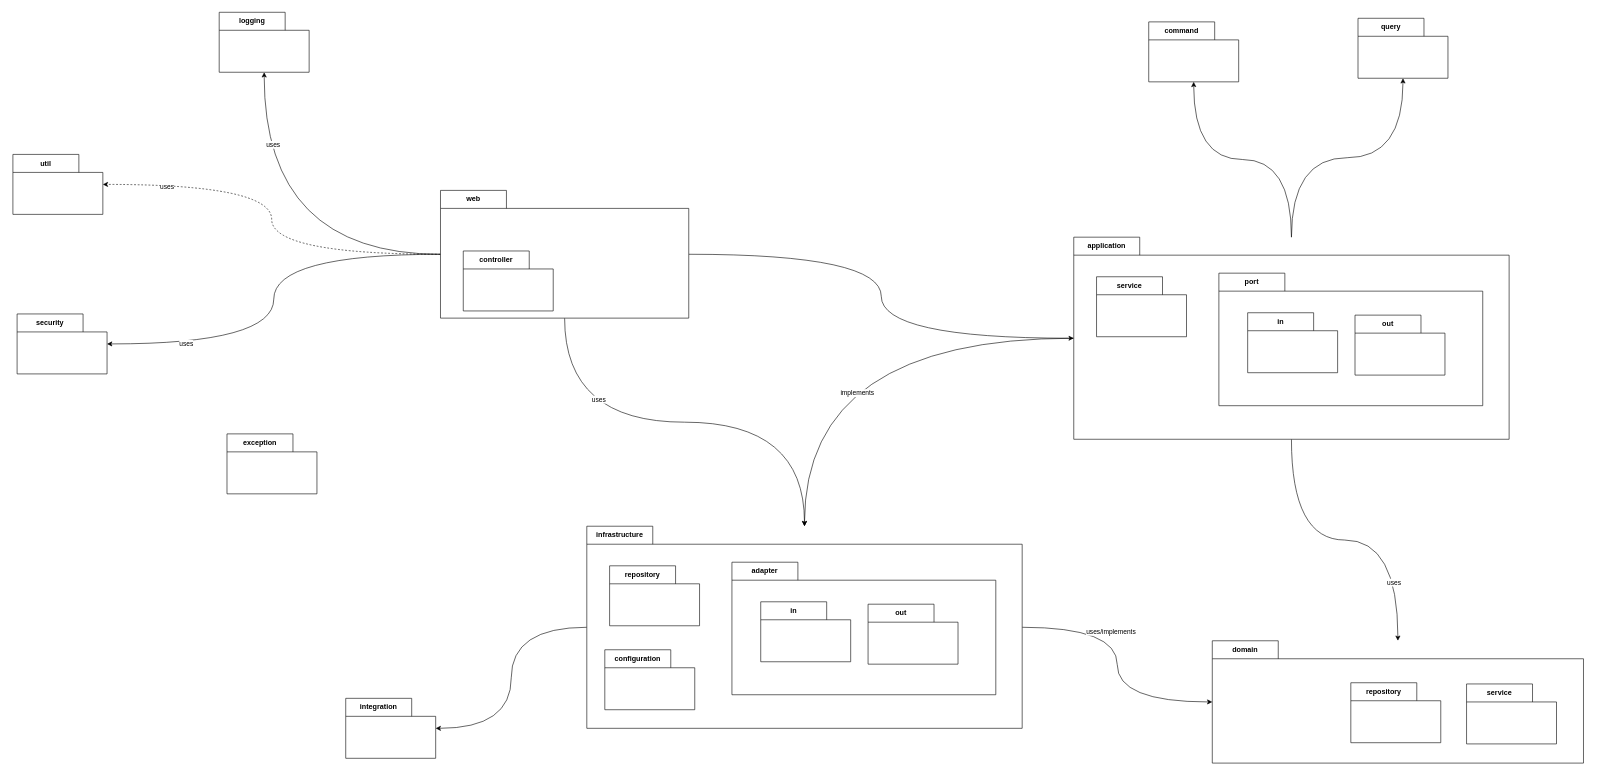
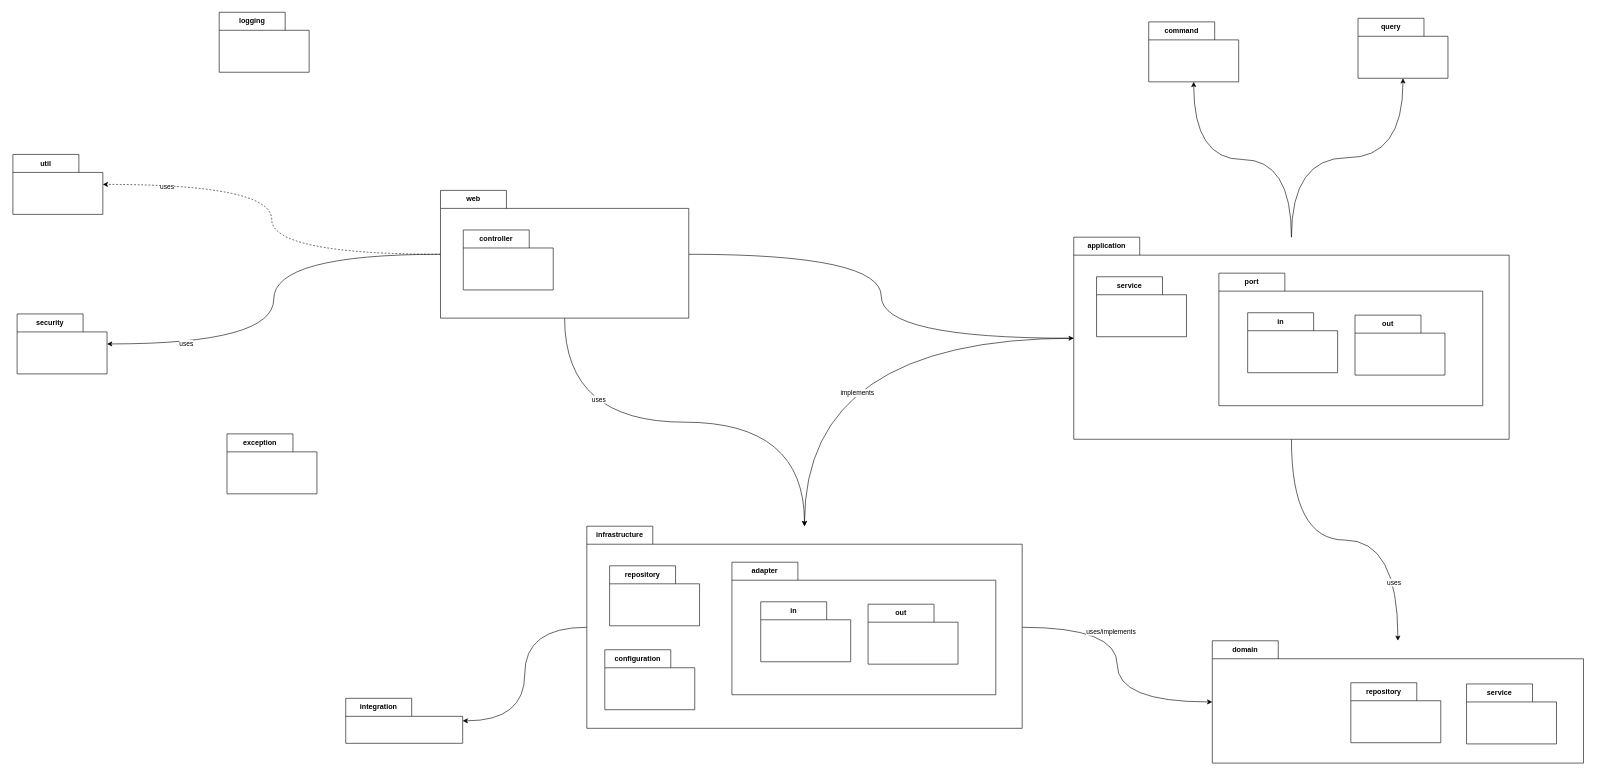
- <mxCell id="32" style="edgeStyle=orthogonalEdgeStyle;rounded=0;orthogonalLoop=1;jettySize=auto;html=1;curved=1;" edge="1" parent="1" source="34" target="39"><mxGeometry relative="1" as="geometry" /></mxCell>
- <mxCell id="33" value="uses" style="edgeLabel;html=1;align=center;verticalAlign=middle;resizable=0;points=[];" vertex="1" connectable="0" parent="32"><mxGeometry x="0.594" y="-14" relative="1" as="geometry"><mxPoint y="-1" as="offset" /></mxGeometry></mxCell>
- <mxCell id="35" value="controller" style="shape=folder;fontStyle=1;tabWidth=110;tabHeight=30;tabPosition=left;html=1;boundedLbl=1;labelInHeader=1;container=1;collapsible=0;recursiveResize=0;whiteSpace=wrap;" parent="34" vertex="1"><mxGeometry x="38" y="101" width="150" height="100" as="geometry" /></mxCell>
+ <mxCell id="35" value="controller" style="shape=folder;fontStyle=1;tabWidth=110;tabHeight=30;tabPosition=left;html=1;boundedLbl=1;labelInHeader=1;container=1;collapsible=0;recursiveResize=0;whiteSpace=wrap;" parent="34" vertex="1"><mxGeometry x="38" y="66" width="150" height="100" as="geometry" /></mxCell>
- <mxCell id="42" value="integration" style="shape=folder;fontStyle=1;tabWidth=110;tabHeight=30;tabPosition=left;html=1;boundedLbl=1;labelInHeader=1;container=1;collapsible=0;recursiveResize=0;whiteSpace=wrap;" vertex="1" parent="1"><mxGeometry x="575" y="1164" width="150" height="100" as="geometry" /></mxCell>
+ <mxCell id="42" value="integration" style="shape=folder;fontStyle=1;tabWidth=110;tabHeight=30;tabPosition=left;html=1;boundedLbl=1;labelInHeader=1;container=1;collapsible=0;recursiveResize=0;whiteSpace=wrap;" vertex="1" parent="1"><mxGeometry x="575" y="1164" width="195" height="75" as="geometry" /></mxCell>
